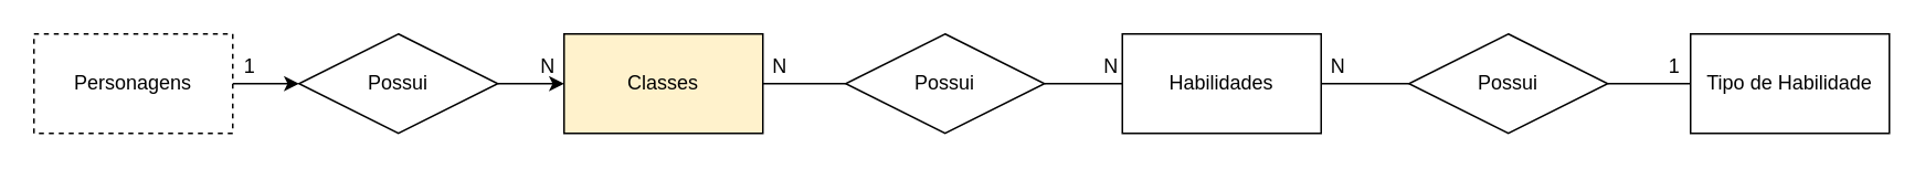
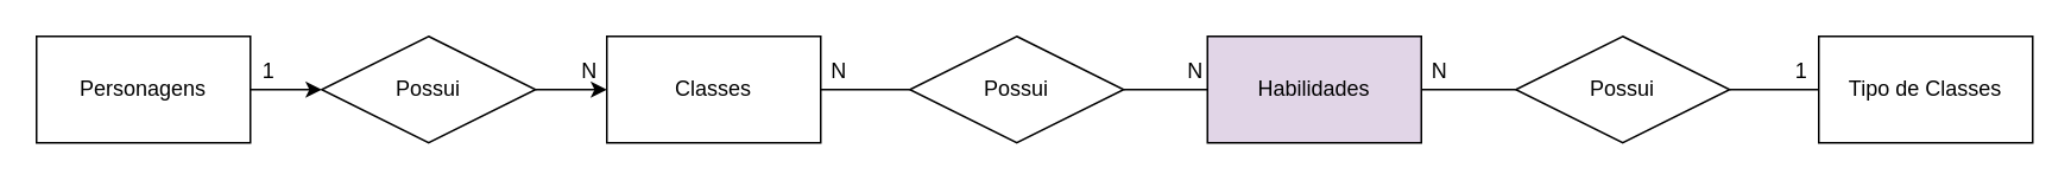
- <mxCell id="3" value="Personagens" style="rounded=0;whiteSpace=wrap;html=1;dashed=1;" vertex="1" parent="1"><mxGeometry x="20" y="20" width="120" height="60" as="geometry" /></mxCell>
+ <mxCell id="3" value="Personagens" style="rounded=0;whiteSpace=wrap;html=1;" vertex="1" parent="1"><mxGeometry x="20" y="20" width="120" height="60" as="geometry" /></mxCell>
- <mxCell id="14" value="Classes" style="rounded=0;whiteSpace=wrap;html=1;fillColor=#fff2cc;" vertex="1" parent="1"><mxGeometry x="340" y="20" width="120" height="60" as="geometry" /></mxCell>
+ <mxCell id="14" value="Classes" style="rounded=0;whiteSpace=wrap;html=1;" vertex="1" parent="1"><mxGeometry x="340" y="20" width="120" height="60" as="geometry" /></mxCell>
- <mxCell id="11" value="Habilidades" style="rounded=0;whiteSpace=wrap;html=1;" vertex="1" parent="1"><mxGeometry x="677" y="20" width="120" height="60" as="geometry" /></mxCell>
+ <mxCell id="11" value="Habilidades" style="rounded=0;whiteSpace=wrap;html=1;fillColor=#e1d5e7;" vertex="1" parent="1"><mxGeometry x="677" y="20" width="120" height="60" as="geometry" /></mxCell>
- <mxCell id="12" value="Tipo de Habilidade" style="rounded=0;whiteSpace=wrap;html=1;" vertex="1" parent="1"><mxGeometry x="1020" y="20" width="120" height="60" as="geometry" /></mxCell>
+ <mxCell id="12" value="Tipo de Classes" style="rounded=0;whiteSpace=wrap;html=1;" vertex="1" parent="1"><mxGeometry x="1020" y="20" width="120" height="60" as="geometry" /></mxCell>
